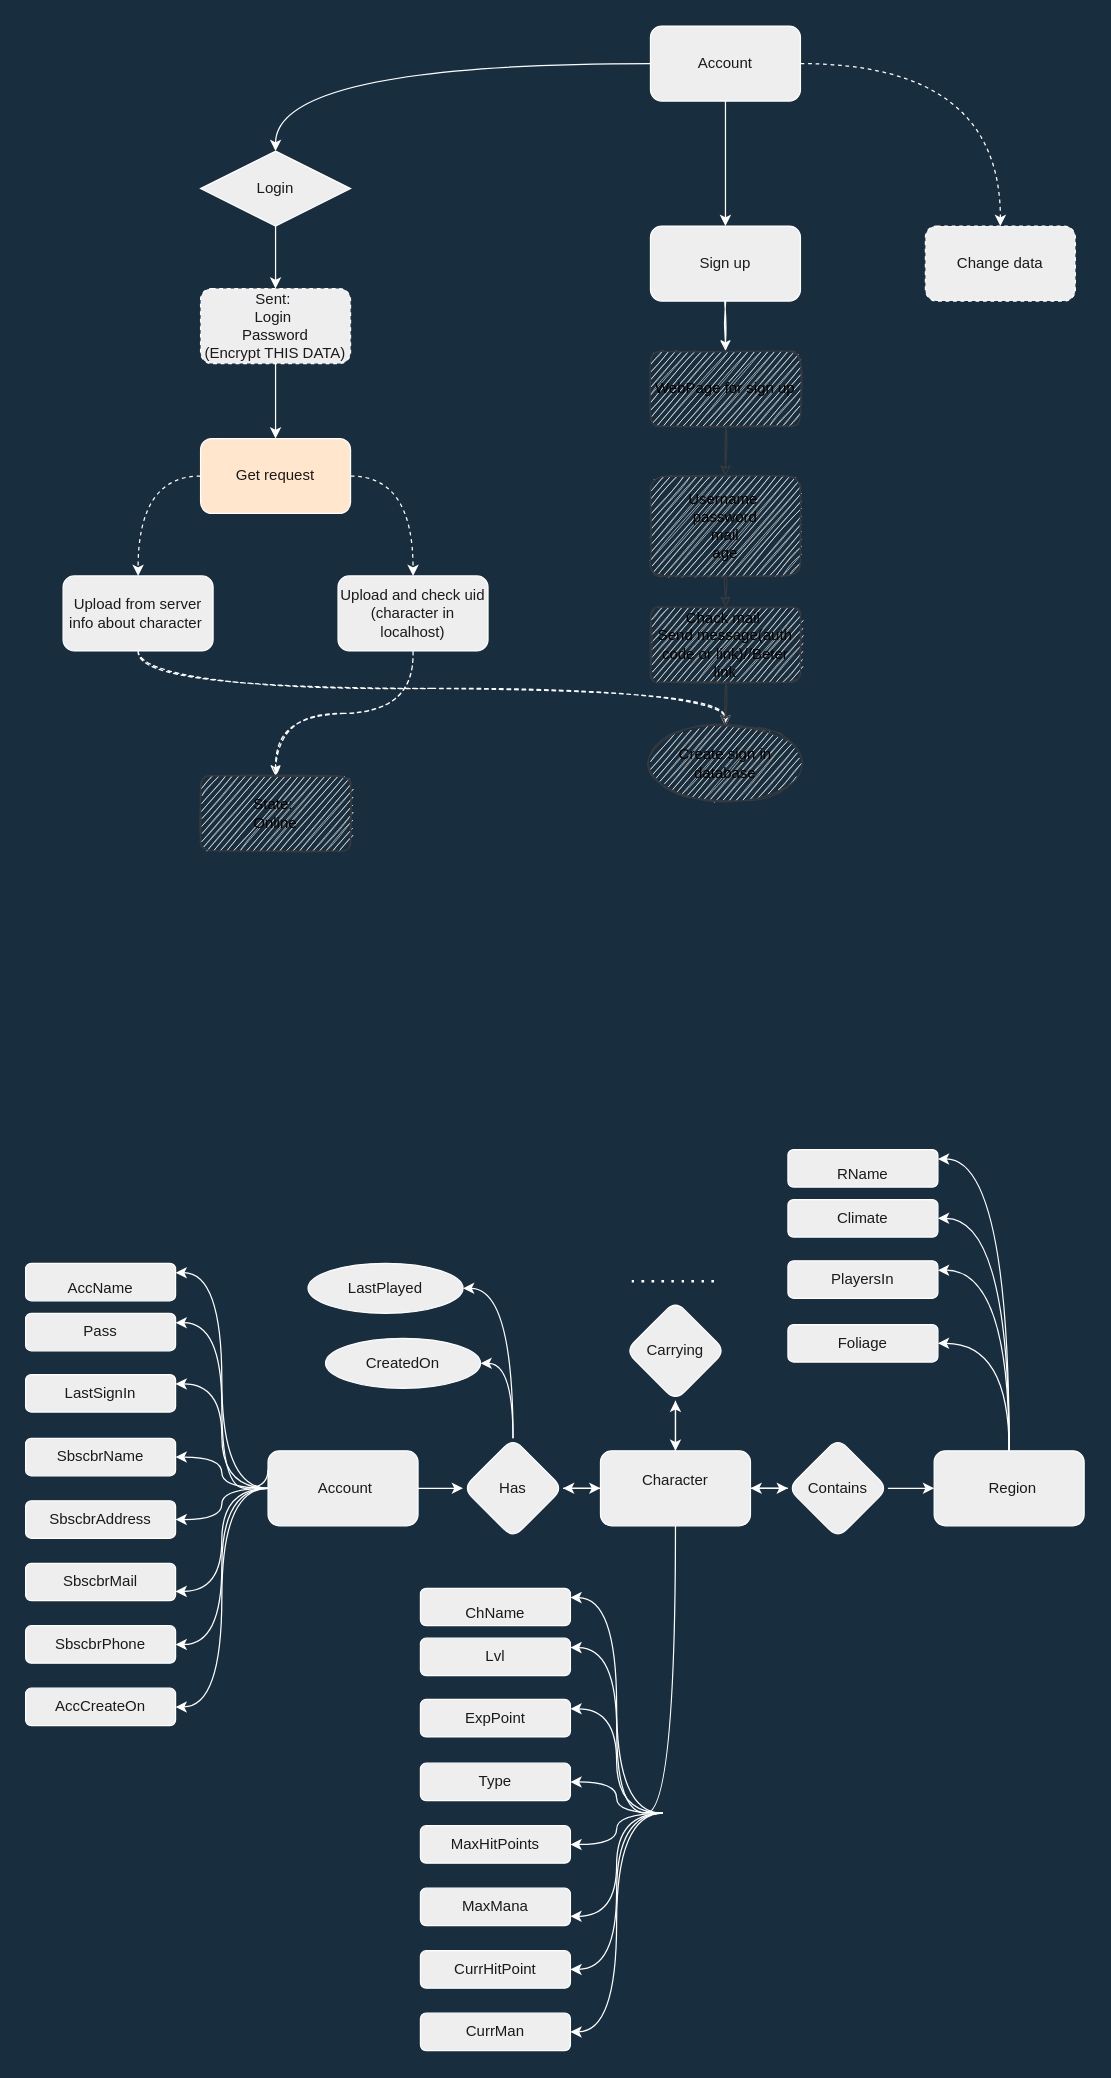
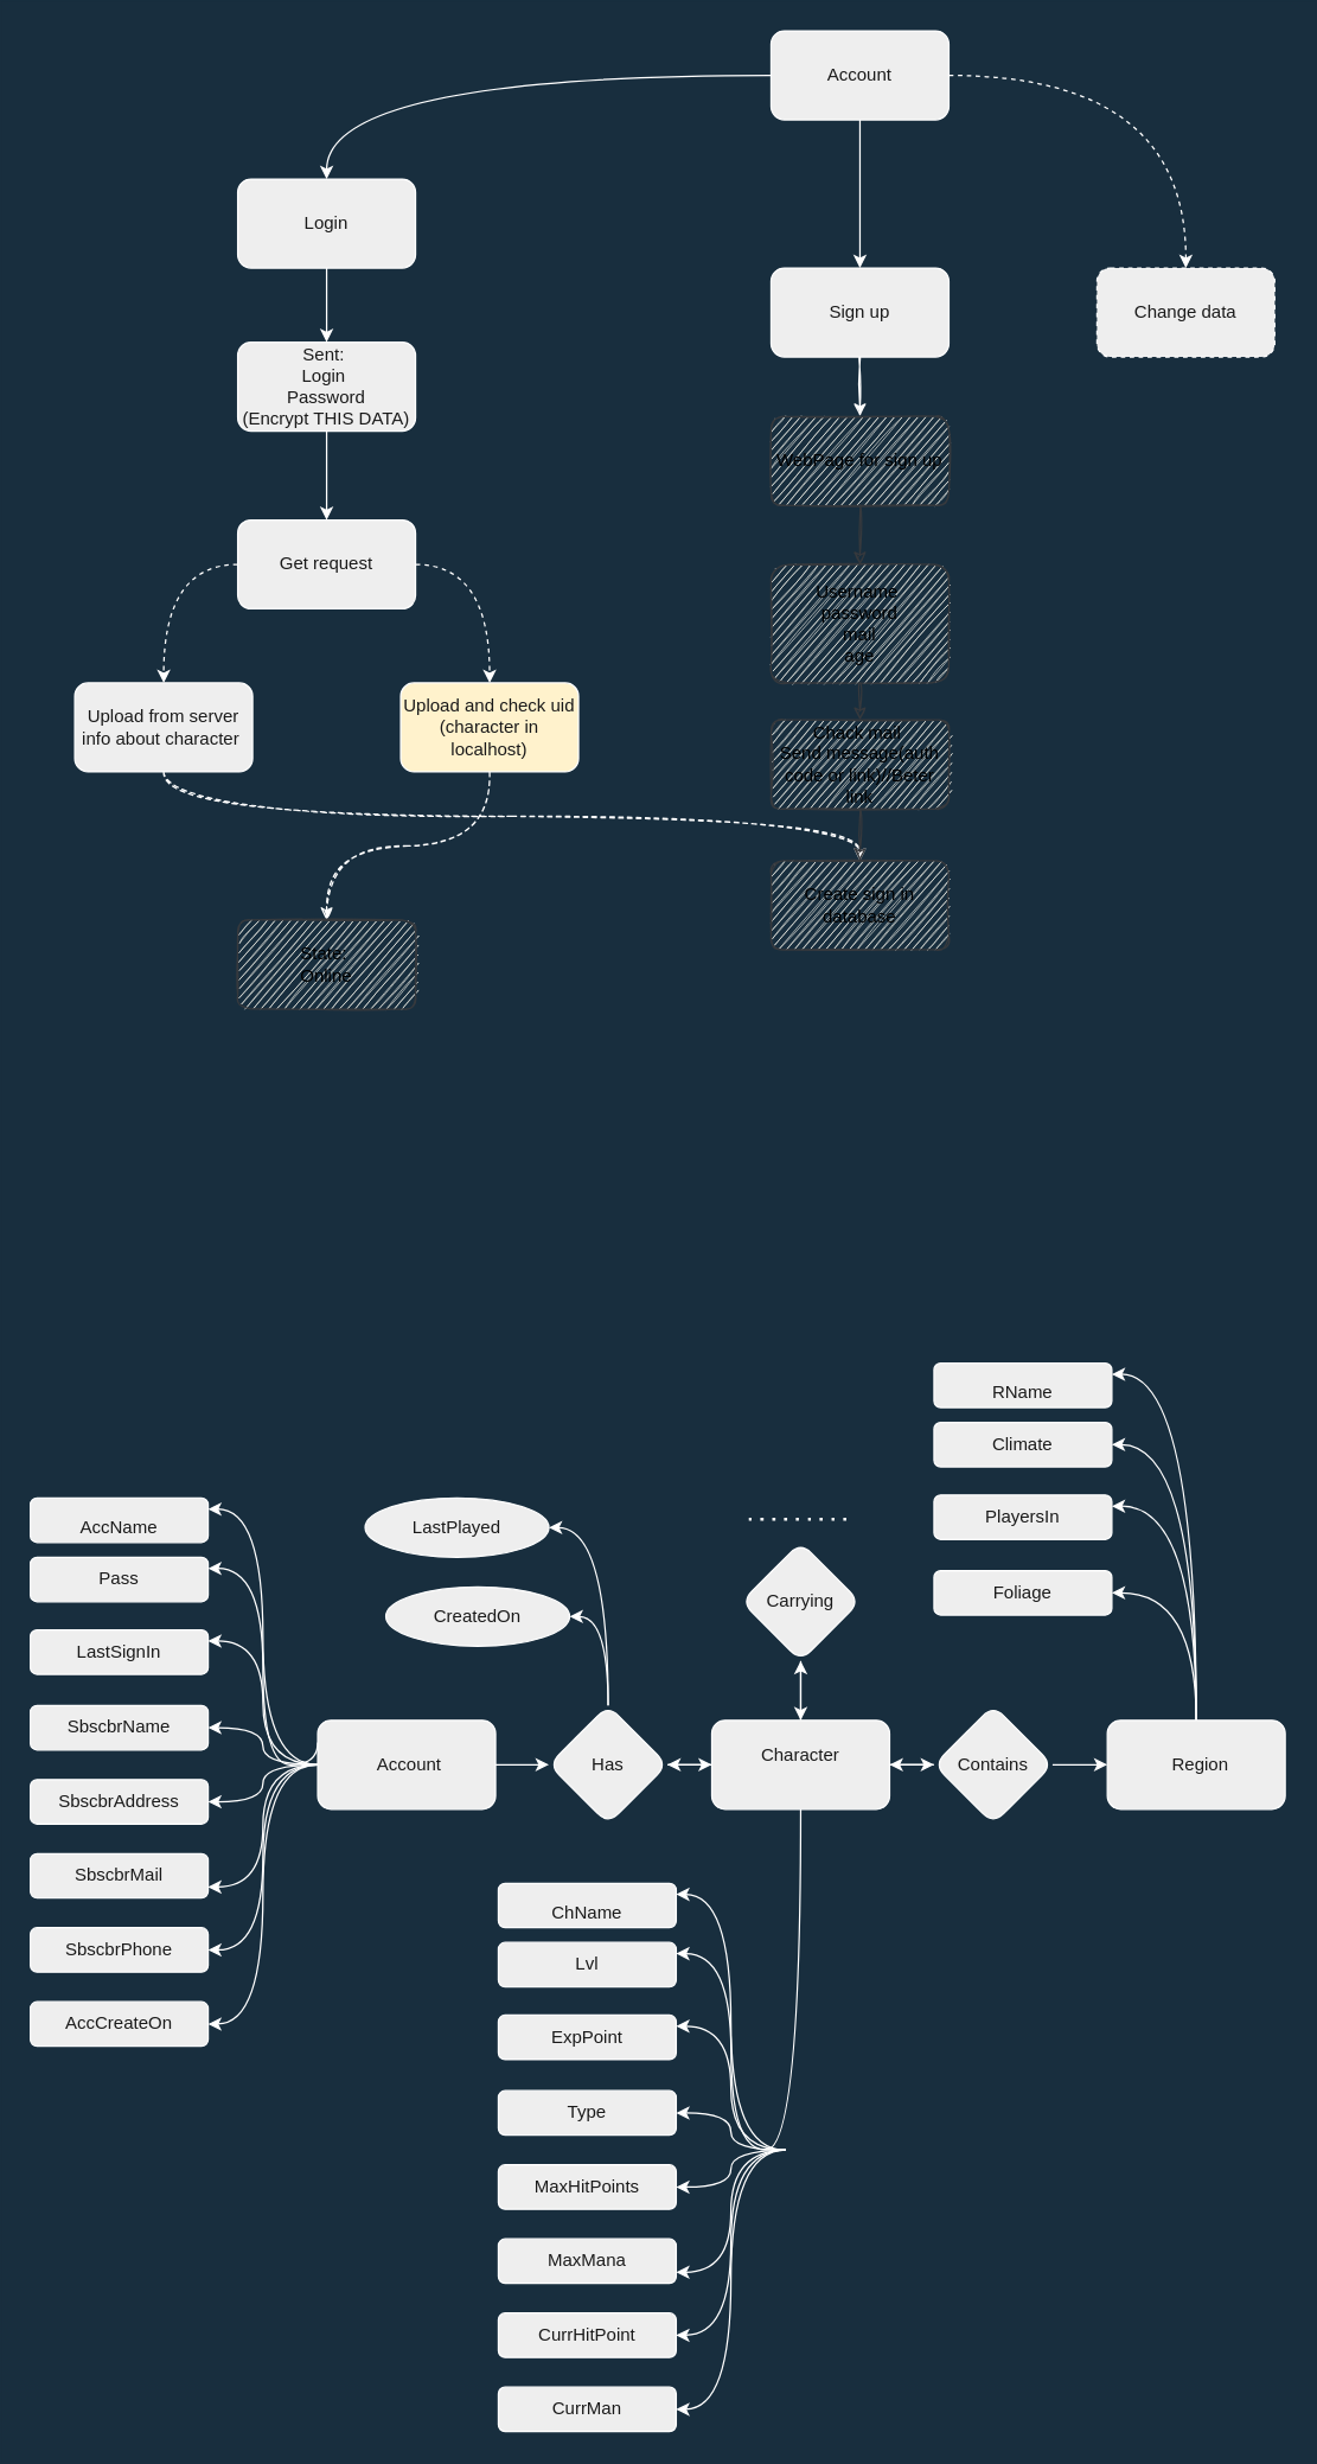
- <mxCell id="90" value="Login" style="rhombus;whiteSpace=wrap;html=1;fillColor=#EEEEEE;strokeColor=#FFFFFF;fontColor=#1A1A1A;" parent="1" vertex="1"><mxGeometry x="160" y="120" width="120" height="60" as="geometry" /></mxCell>
+ <mxCell id="90" value="Login" style="rounded=1;whiteSpace=wrap;html=1;fillColor=#EEEEEE;strokeColor=#FFFFFF;fontColor=#1A1A1A;" parent="1" vertex="1"><mxGeometry x="160" y="120" width="120" height="60" as="geometry" /></mxCell>
- <mxCell id="99" value="Sent:&amp;nbsp;&lt;br&gt;Login&amp;nbsp;&lt;br&gt;Password&lt;br&gt;(Encrypt THIS DATA)" style="rounded=1;whiteSpace=wrap;html=1;fillColor=#EEEEEE;strokeColor=#FFFFFF;fontColor=#1A1A1A;dashed=1;" parent="1" vertex="1"><mxGeometry x="160" y="230" width="120" height="60" as="geometry" /></mxCell>
+ <mxCell id="99" value="Sent:&amp;nbsp;&lt;br&gt;Login&amp;nbsp;&lt;br&gt;Password&lt;br&gt;(Encrypt THIS DATA)" style="rounded=1;whiteSpace=wrap;html=1;fillColor=#EEEEEE;strokeColor=#FFFFFF;fontColor=#1A1A1A;" parent="1" vertex="1"><mxGeometry x="160" y="230" width="120" height="60" as="geometry" /></mxCell>
- <mxCell id="102" value="Get request" style="rounded=1;whiteSpace=wrap;html=1;fillColor=#ffe6cc;strokeColor=#FFFFFF;fontColor=#1A1A1A;" parent="1" vertex="1"><mxGeometry x="160" y="350" width="120" height="60" as="geometry" /></mxCell>
+ <mxCell id="102" value="Get request" style="rounded=1;whiteSpace=wrap;html=1;fillColor=#EEEEEE;strokeColor=#FFFFFF;fontColor=#1A1A1A;" parent="1" vertex="1"><mxGeometry x="160" y="350" width="120" height="60" as="geometry" /></mxCell>
- <mxCell id="106" value="Upload and check uid&lt;br&gt;(character&amp;nbsp;in localhost)" style="rounded=1;whiteSpace=wrap;html=1;fillColor=#EEEEEE;strokeColor=#FFFFFF;fontColor=#1A1A1A;" parent="1" vertex="1"><mxGeometry x="270" y="460" width="120" height="60" as="geometry" /></mxCell>
+ <mxCell id="106" value="Upload and check uid&lt;br&gt;(character&amp;nbsp;in localhost)" style="rounded=1;whiteSpace=wrap;html=1;fillColor=#fff2cc;strokeColor=#FFFFFF;fontColor=#1A1A1A;" parent="1" vertex="1"><mxGeometry x="270" y="460" width="120" height="60" as="geometry" /></mxCell>
- <mxCell id="114" value="Create sign in database" style="ellipse;whiteSpace=wrap;html=1;sketch=1;strokeColor=#36393d;fillColor=#f9f7ed;" parent="1" vertex="1"><mxGeometry x="520" y="580" width="120" height="60" as="geometry" /></mxCell>
+ <mxCell id="114" value="Create sign in database" style="rounded=1;whiteSpace=wrap;html=1;sketch=1;strokeColor=#36393d;fillColor=#f9f7ed;" parent="1" vertex="1"><mxGeometry x="520" y="580" width="120" height="60" as="geometry" /></mxCell>
